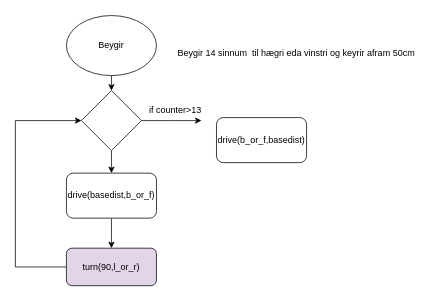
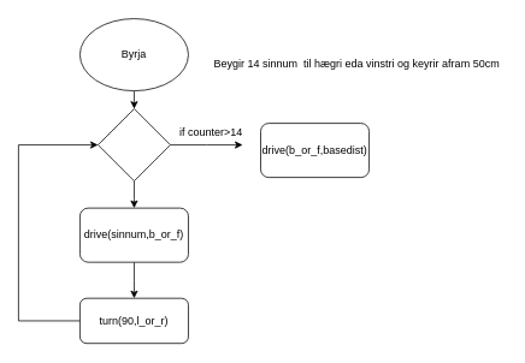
- <mxCell id="3" value="Beygir" style="ellipse;whiteSpace=wrap;html=1;" vertex="1" parent="1"><mxGeometry x="88" y="20" width="120" height="80" as="geometry" /></mxCell>
+ <mxCell id="3" value="Byrja" style="ellipse;whiteSpace=wrap;html=1;" vertex="1" parent="1"><mxGeometry x="88" y="20" width="120" height="80" as="geometry" /></mxCell>
- <mxCell id="11" value="if counter&amp;gt;13" style="text;html=1;align=center;verticalAlign=middle;resizable=0;points=[];autosize=1;" vertex="1" parent="1"><mxGeometry x="188" y="136" width="90" height="20" as="geometry" /></mxCell>
+ <mxCell id="11" value="if counter&amp;gt;14" style="text;html=1;align=center;verticalAlign=middle;resizable=0;points=[];autosize=1;" vertex="1" parent="1"><mxGeometry x="188" y="136" width="90" height="20" as="geometry" /></mxCell>
- <mxCell id="12" value="drive(b_or_f,basedist)" style="rounded=1;whiteSpace=wrap;html=1;" vertex="1" parent="1"><mxGeometry x="288" y="156" width="120" height="60" as="geometry" /></mxCell>
+ <mxCell id="12" value="drive(b_or_f,basedist)" style="rounded=1;whiteSpace=wrap;html=1;" vertex="1" parent="1"><mxGeometry x="288" y="136" width="120" height="60" as="geometry" /></mxCell>
- <mxCell id="8" value="drive(basedist,b_or_f)" style="rounded=1;whiteSpace=wrap;html=1;" vertex="1" parent="1"><mxGeometry x="88" y="230" width="120" height="60" as="geometry" /></mxCell>
+ <mxCell id="8" value="drive(sinnum,b_or_f)" style="rounded=1;whiteSpace=wrap;html=1;" vertex="1" parent="1"><mxGeometry x="88" y="230" width="120" height="60" as="geometry" /></mxCell>
- <mxCell id="10" value="turn(90,l_or_r)" style="rounded=1;whiteSpace=wrap;html=1;fillColor=#e1d5e7;" vertex="1" parent="1"><mxGeometry x="88" y="330" width="120" height="50" as="geometry" /></mxCell>
+ <mxCell id="10" value="turn(90,l_or_r)" style="rounded=1;whiteSpace=wrap;html=1;" vertex="1" parent="1"><mxGeometry x="88" y="330" width="120" height="50" as="geometry" /></mxCell>
